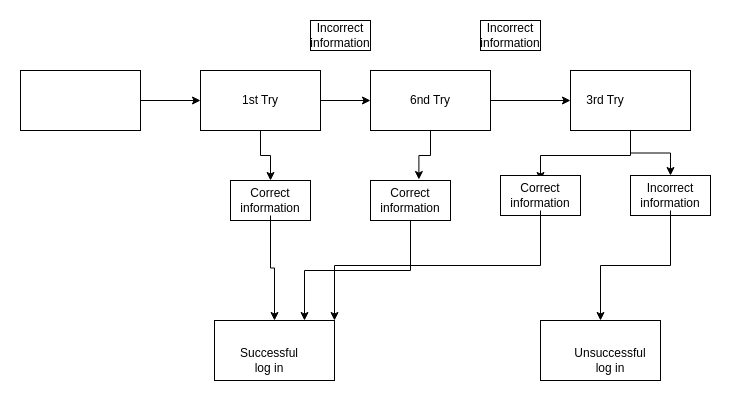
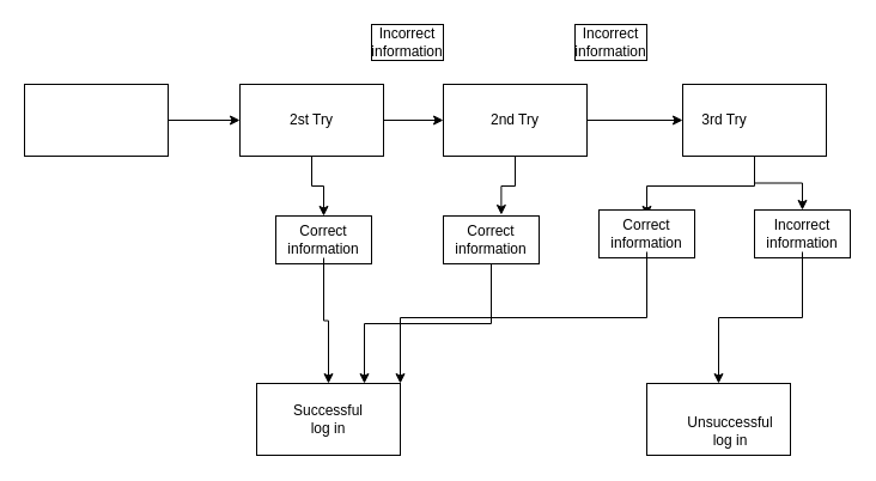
- <mxCell id="7" value="1st Try&lt;br&gt;" style="text;html=1;strokeColor=none;fillColor=none;align=center;verticalAlign=middle;whiteSpace=wrap;rounded=0;" vertex="1" parent="1"><mxGeometry x="230" y="85" width="60" height="30" as="geometry" /></mxCell>
+ <mxCell id="7" value="2st Try&lt;br&gt;" style="text;html=1;strokeColor=none;fillColor=none;align=center;verticalAlign=middle;whiteSpace=wrap;rounded=0;" vertex="1" parent="1"><mxGeometry x="230" y="85" width="60" height="30" as="geometry" /></mxCell>
- <mxCell id="14" value="6nd Try&lt;br&gt;" style="text;html=1;strokeColor=none;fillColor=none;align=center;verticalAlign=middle;whiteSpace=wrap;rounded=0;" vertex="1" parent="1"><mxGeometry x="400" y="85" width="60" height="30" as="geometry" /></mxCell>
+ <mxCell id="14" value="2nd Try&lt;br&gt;" style="text;html=1;strokeColor=none;fillColor=none;align=center;verticalAlign=middle;whiteSpace=wrap;rounded=0;" vertex="1" parent="1"><mxGeometry x="400" y="85" width="60" height="30" as="geometry" /></mxCell>
- <mxCell id="22" value="Successful log in" style="text;html=1;strokeColor=none;fillColor=none;align=center;verticalAlign=middle;whiteSpace=wrap;rounded=0;" vertex="1" parent="1"><mxGeometry x="239" y="345" width="60" height="30" as="geometry" /></mxCell>
+ <mxCell id="22" value="Successful log in" style="text;html=1;strokeColor=none;fillColor=none;align=center;verticalAlign=middle;whiteSpace=wrap;rounded=0;" vertex="1" parent="1"><mxGeometry x="244" y="335" width="60" height="30" as="geometry" /></mxCell>
